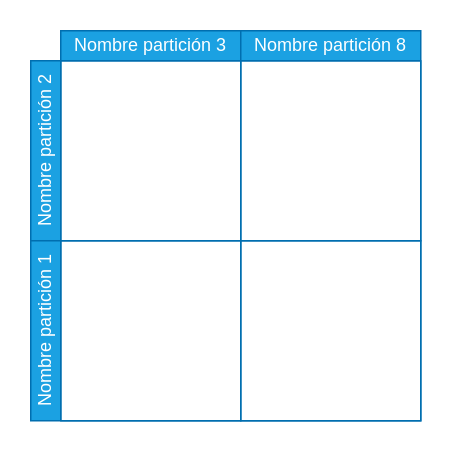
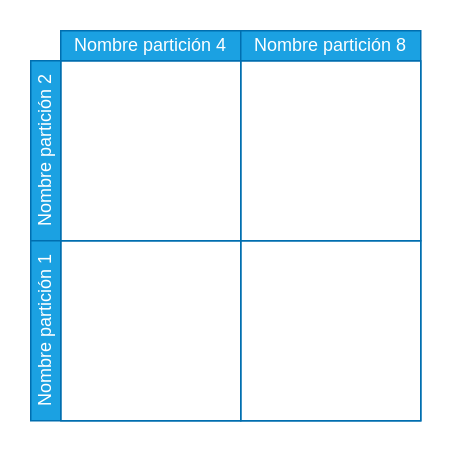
- <mxCell id="4" value="Nombre partición 3" style="swimlane;startSize=20;whiteSpace=wrap;html=1;fillColor=#1ba1e2;fontColor=#ffffff;strokeColor=#006EAF;fontStyle=0" vertex="1" parent="1"><mxGeometry x="40" y="20" width="120" height="260" as="geometry" /></mxCell>
+ <mxCell id="4" value="Nombre partición 4" style="swimlane;startSize=20;whiteSpace=wrap;html=1;fillColor=#1ba1e2;fontColor=#ffffff;strokeColor=#006EAF;fontStyle=0" vertex="1" parent="1"><mxGeometry x="40" y="20" width="120" height="260" as="geometry" /></mxCell>
